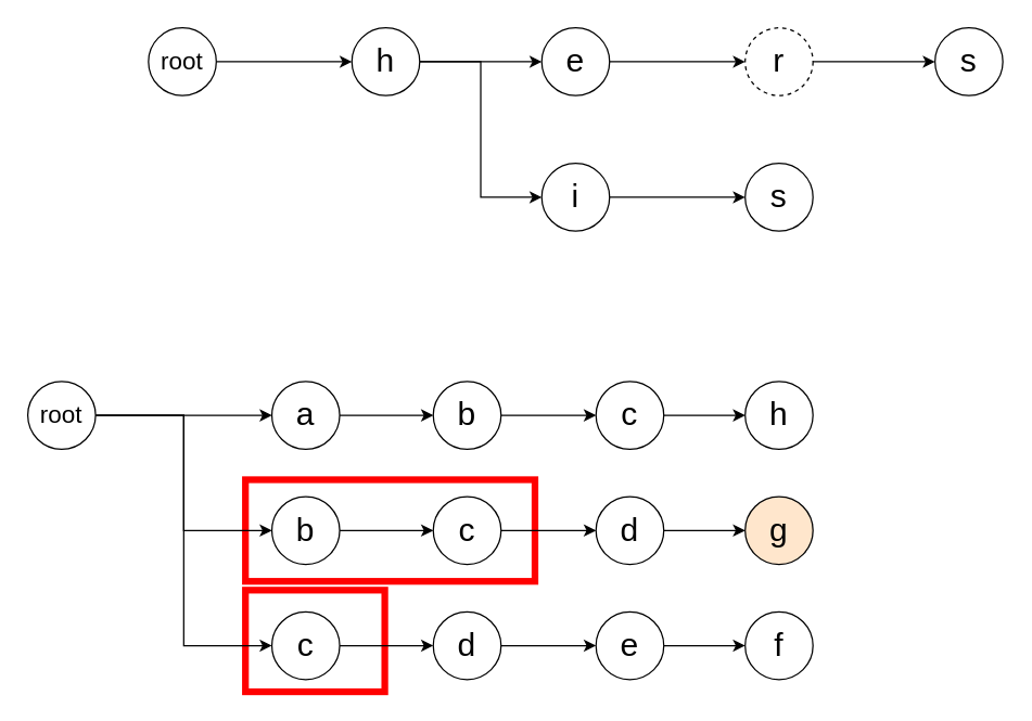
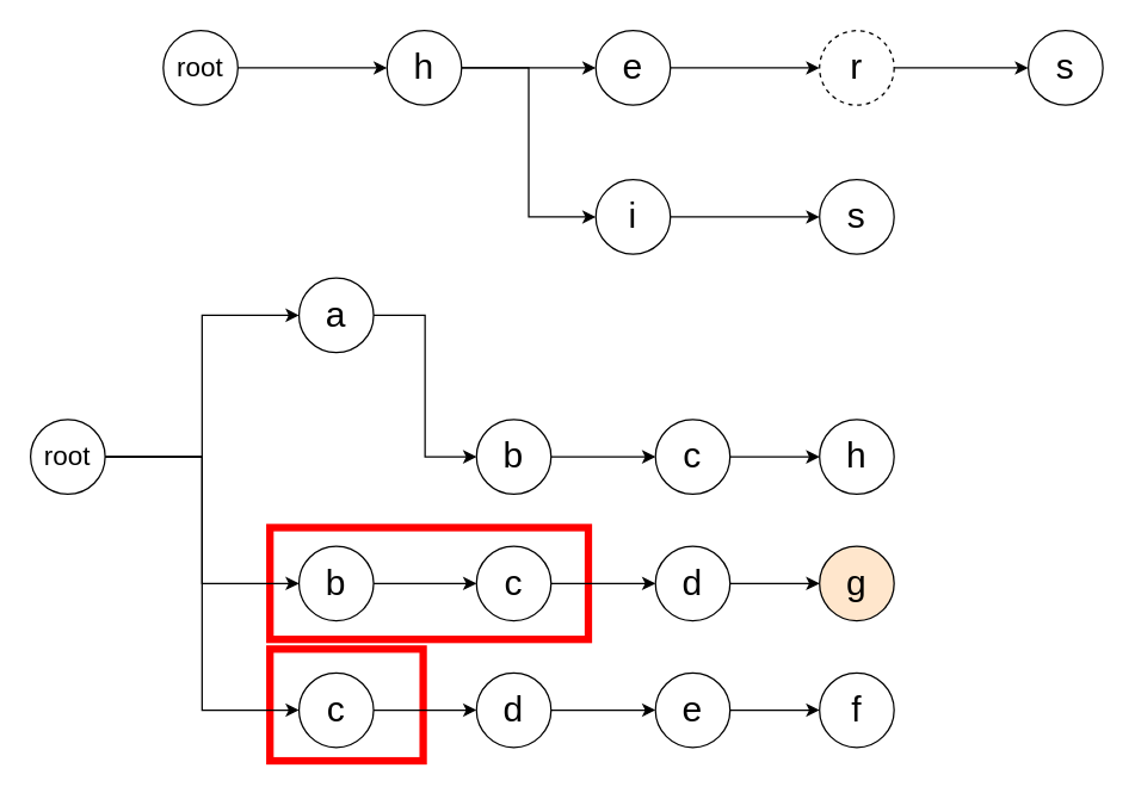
- <mxCell id="18" value="&lt;font style=&quot;font-size: 24px;&quot;&gt;a&lt;/font&gt;" style="ellipse;whiteSpace=wrap;html=1;aspect=fixed;" vertex="1" parent="1"><mxGeometry x="200" y="281" width="50" height="50" as="geometry" /></mxCell>
+ <mxCell id="18" value="&lt;font style=&quot;font-size: 24px;&quot;&gt;a&lt;/font&gt;" style="ellipse;whiteSpace=wrap;html=1;aspect=fixed;" vertex="1" parent="1"><mxGeometry x="200" y="186" width="50" height="50" as="geometry" /></mxCell>
